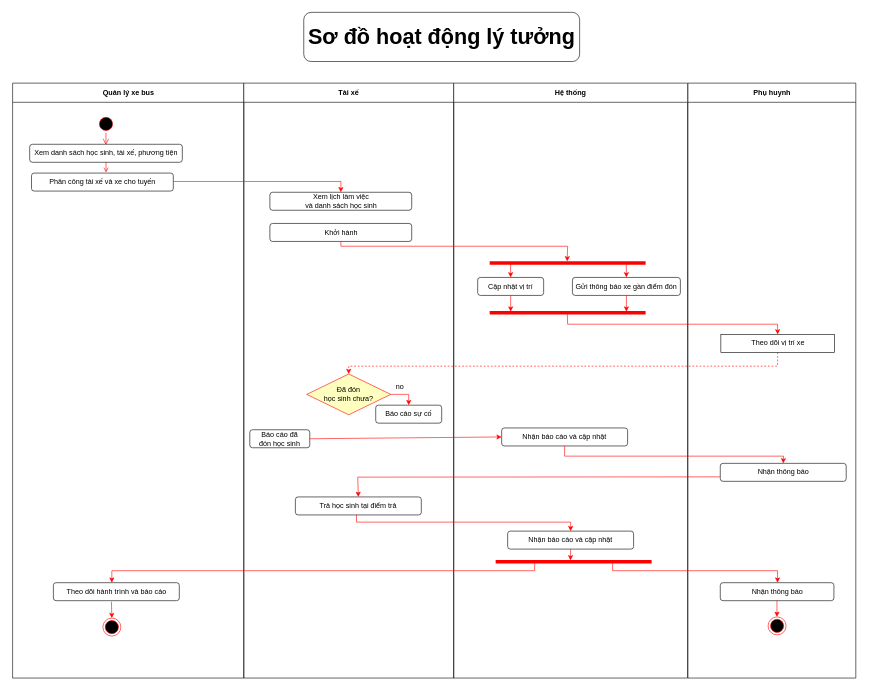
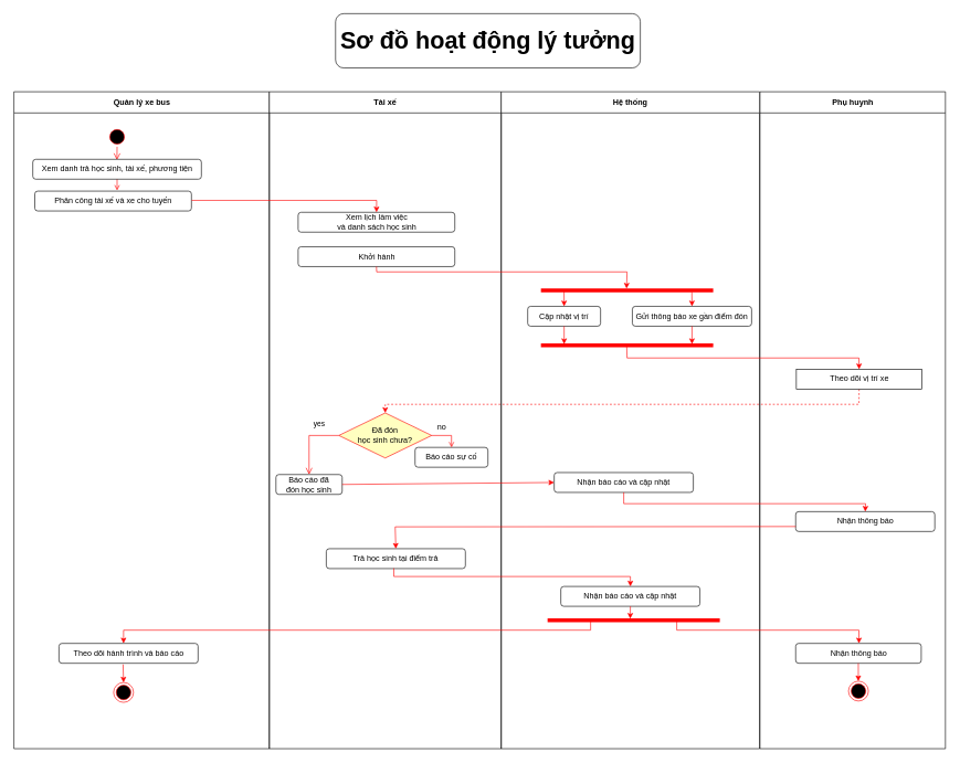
- <mxCell id="9" value="&lt;span style=&quot;text-wrap-mode: nowrap;&quot;&gt;Xem danh sách học sinh, tài xế, phương tiện&lt;/span&gt;" style="rounded=1;whiteSpace=wrap;html=1;" parent="2" vertex="1"><mxGeometry x="28.5" y="102" width="254.5" height="30" as="geometry" /></mxCell>
+ <mxCell id="9" value="&lt;span style=&quot;text-wrap-mode: nowrap;&quot;&gt;Xem danh trả học sinh, tài xế, phương tiện&lt;/span&gt;" style="rounded=1;whiteSpace=wrap;html=1;" parent="2" vertex="1"><mxGeometry x="28.5" y="102" width="254.5" height="30" as="geometry" /></mxCell>
+ <mxCell id="13" value="yes" style="edgeStyle=orthogonalEdgeStyle;html=1;align=left;verticalAlign=top;endArrow=open;endSize=8;strokeColor=#ff0000;rounded=0;exitX=0;exitY=0.5;exitDx=0;exitDy=0;entryX=0.5;entryY=0;entryDx=0;entryDy=0;" parent="11" source="12" target="14" edge="1"><mxGeometry x="-0.228" y="-30" relative="1" as="geometry"><mxPoint x="60" y="513" as="targetPoint" /><mxPoint as="offset" /></mxGeometry></mxCell>
- <mxCell id="17" value="" style="endArrow=classic;html=1;rounded=0;exitX=1;exitY=0.5;exitDx=0;exitDy=0;strokeColor=#FF0000;entryX=0.5;entryY=0;entryDx=0;entryDy=0;" parent="11" source="12" target="15" edge="1"><mxGeometry width="50" height="50" relative="1" as="geometry"><mxPoint x="300" y="484" as="sourcePoint" /><mxPoint x="300" y="508" as="targetPoint" /><Array as="points"><mxPoint x="275" y="519" /></Array></mxGeometry></mxCell>
+ <mxCell id="17" value="" style="endArrow=open;html=1;rounded=0;exitX=1;exitY=0.5;exitDx=0;exitDy=0;strokeColor=#FF0000;entryX=0.5;entryY=0;entryDx=0;entryDy=0;" parent="11" source="12" target="15" edge="1"><mxGeometry width="50" height="50" relative="1" as="geometry"><mxPoint x="300" y="484" as="sourcePoint" /><mxPoint x="300" y="508" as="targetPoint" /><Array as="points"><mxPoint x="275" y="519" /></Array></mxGeometry></mxCell>
